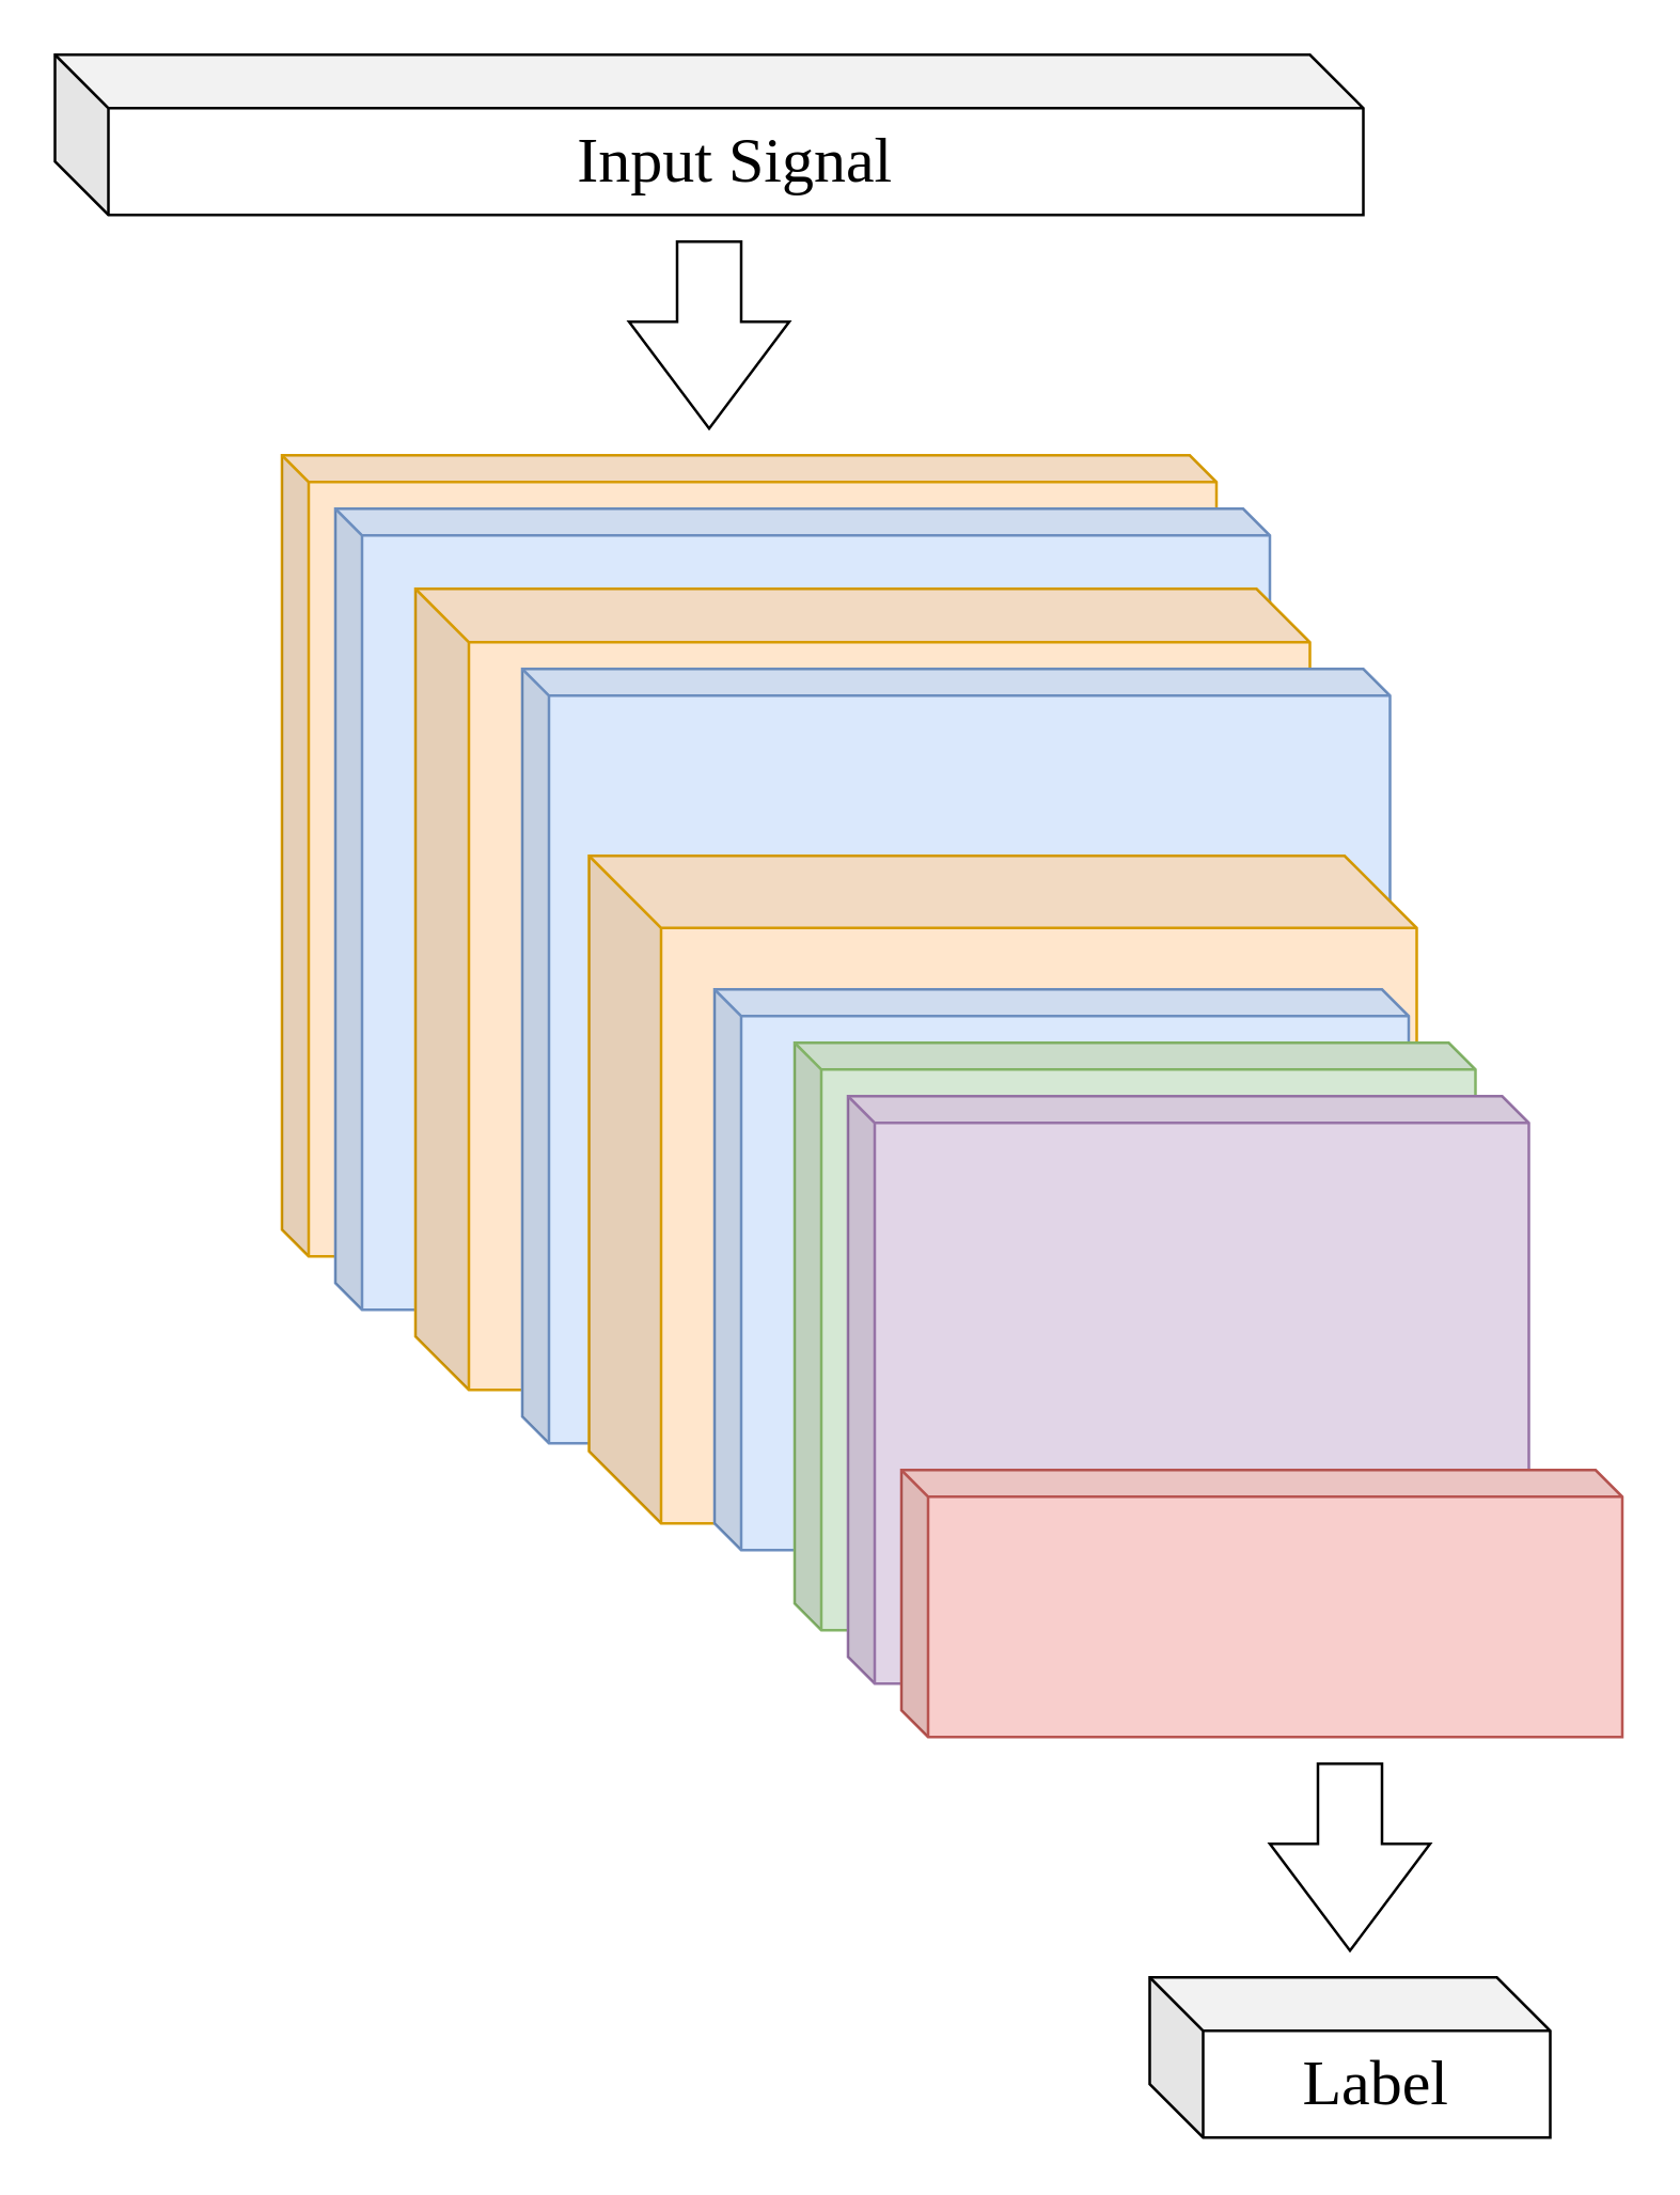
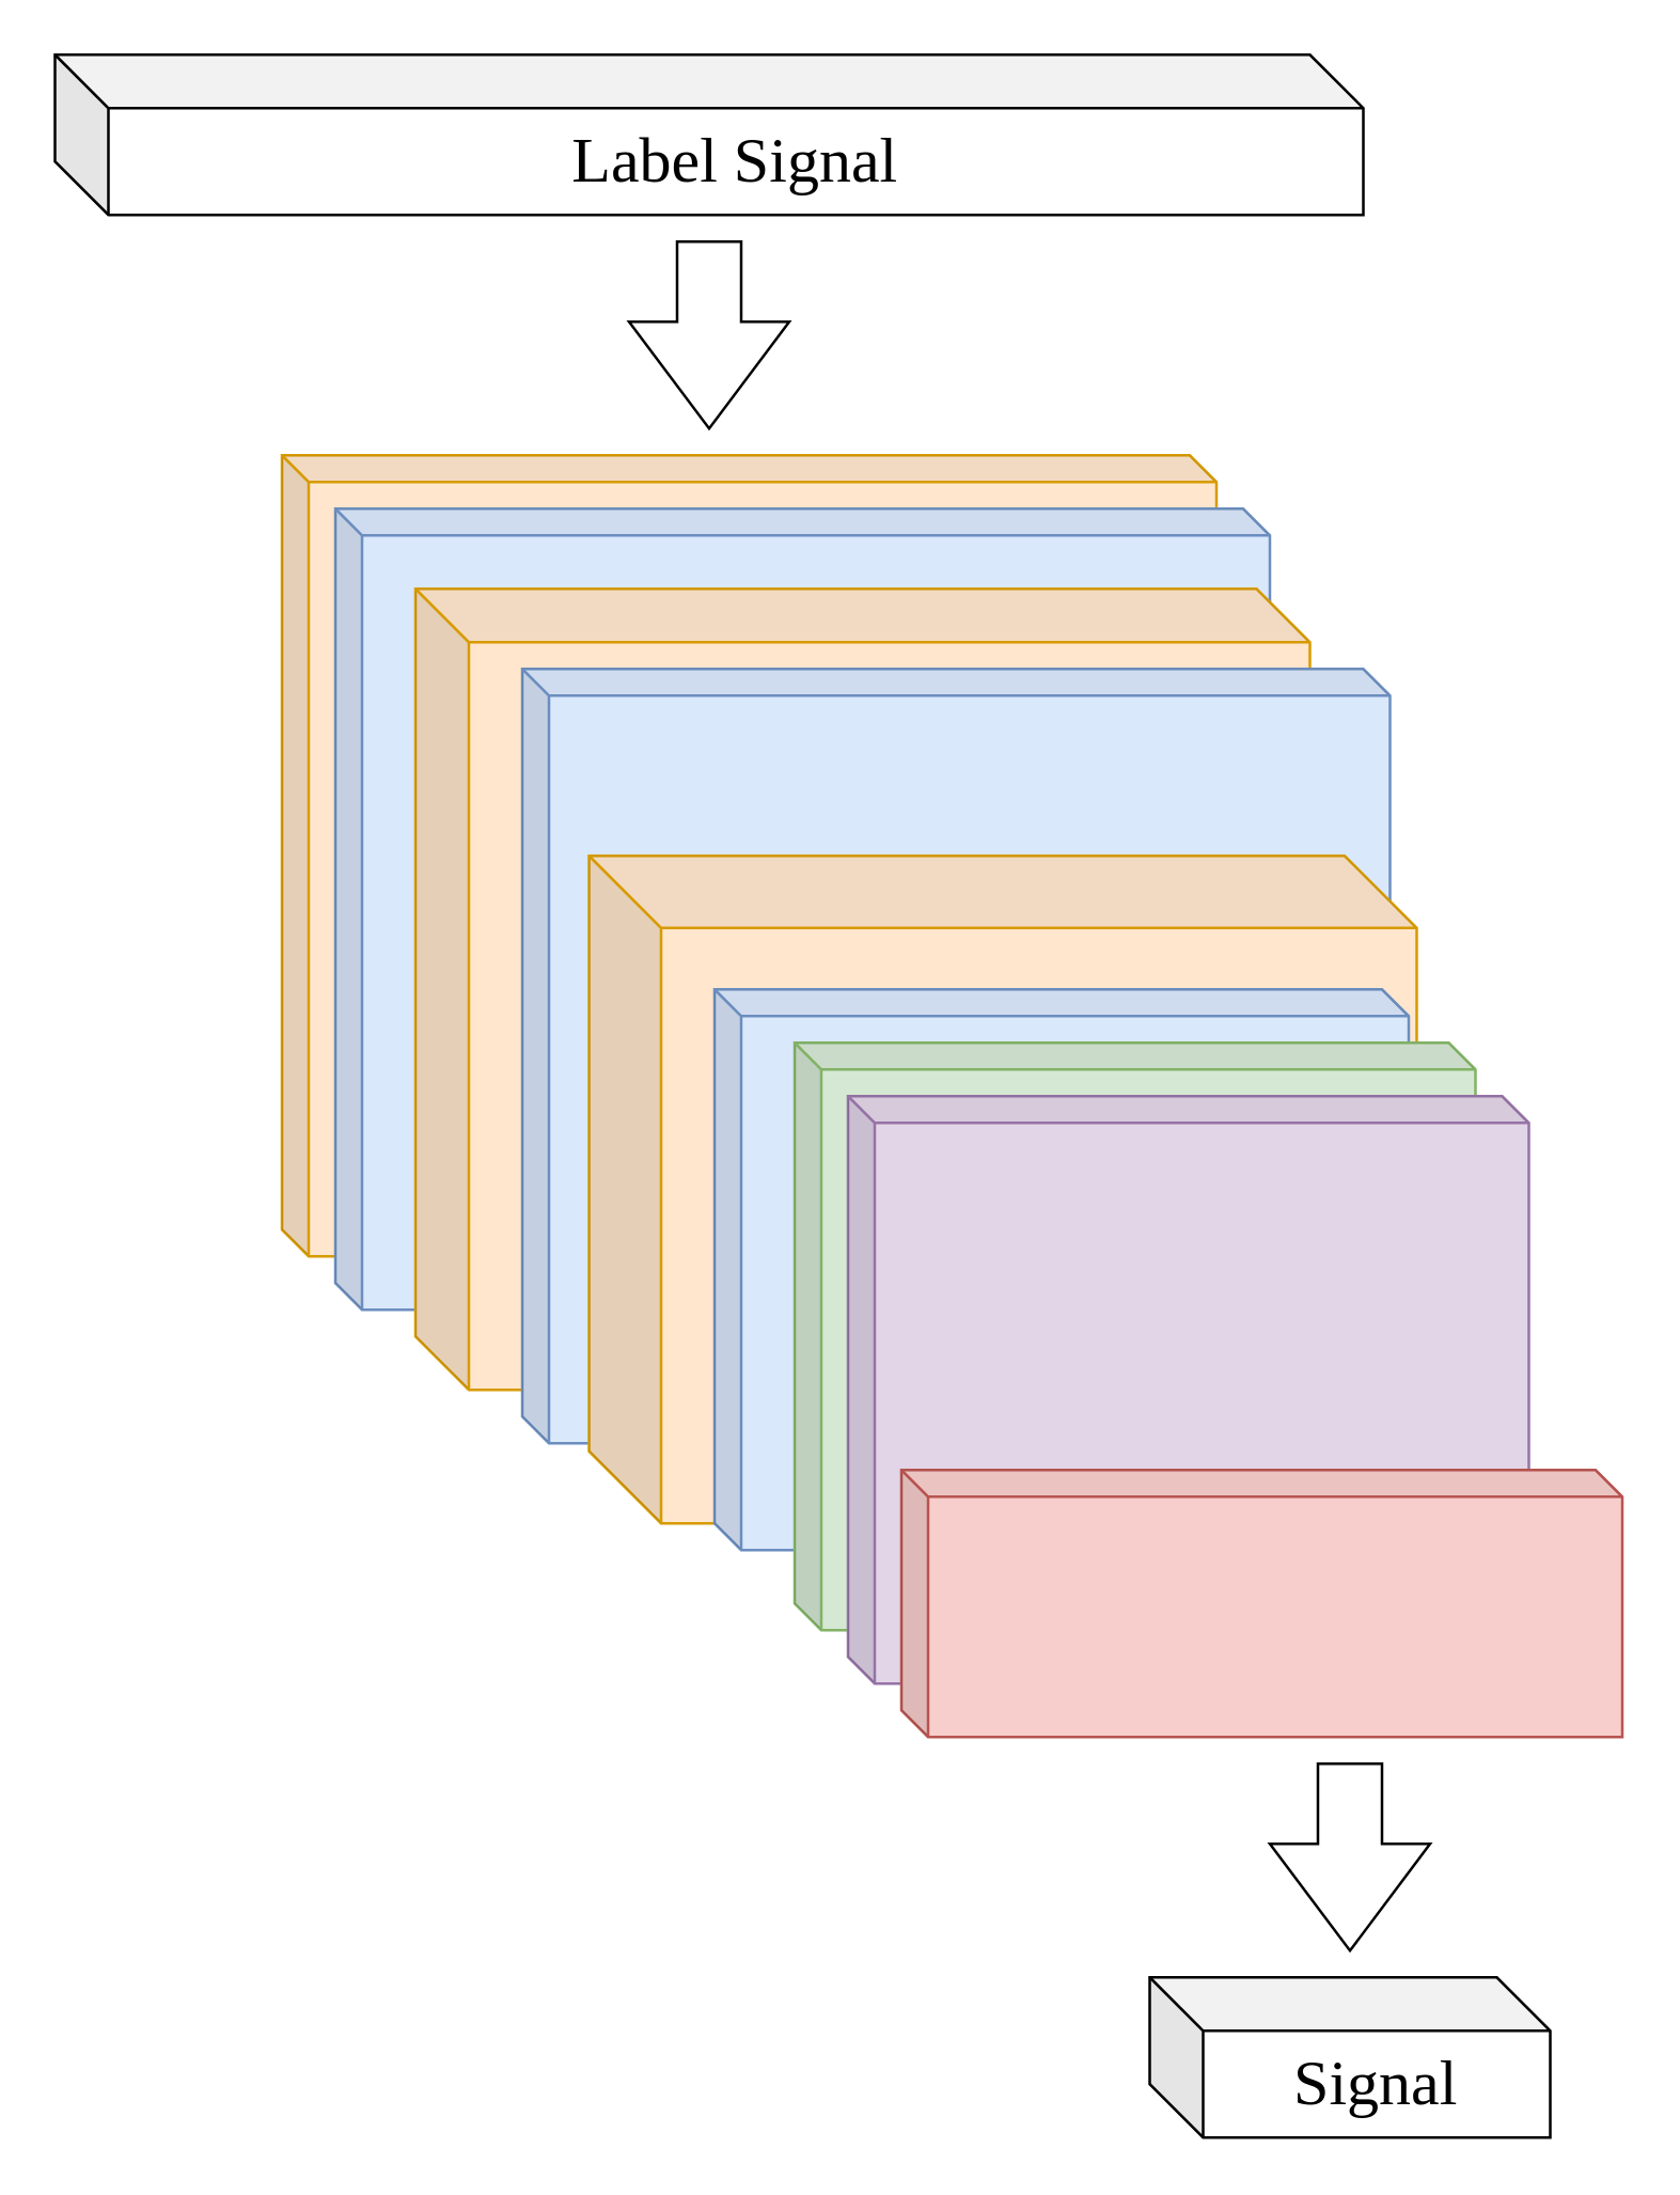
- <mxCell id="3" value="&lt;font style=&quot;font-size: 24px&quot; face=&quot;Lucida Console&quot;&gt;Input Signal&lt;/font&gt;" style="shape=cube;whiteSpace=wrap;html=1;boundedLbl=1;backgroundOutline=1;darkOpacity=0.05;darkOpacity2=0.1;fontColor=default;strokeColor=default;fillColor=default;size=20;" vertex="1" parent="1"><mxGeometry x="20" y="20" width="490" height="60" as="geometry" /></mxCell>
+ <mxCell id="3" value="&lt;font style=&quot;font-size: 24px&quot; face=&quot;Lucida Console&quot;&gt;Label Signal&lt;/font&gt;" style="shape=cube;whiteSpace=wrap;html=1;boundedLbl=1;backgroundOutline=1;darkOpacity=0.05;darkOpacity2=0.1;fontColor=default;strokeColor=default;fillColor=default;size=20;" vertex="1" parent="1"><mxGeometry x="20" y="20" width="490" height="60" as="geometry" /></mxCell>
- <mxCell id="11" value="&lt;font style=&quot;font-size: 24px&quot; face=&quot;Lucida Console&quot;&gt;Label&lt;br&gt;&lt;/font&gt;" style="shape=cube;whiteSpace=wrap;html=1;boundedLbl=1;backgroundOutline=1;darkOpacity=0.05;darkOpacity2=0.1;fontColor=default;strokeColor=default;fillColor=default;size=20;" vertex="1" parent="1"><mxGeometry x="430" y="740" width="150" height="60" as="geometry" /></mxCell>
+ <mxCell id="11" value="&lt;font style=&quot;font-size: 24px&quot; face=&quot;Lucida Console&quot;&gt;Signal&lt;br&gt;&lt;/font&gt;" style="shape=cube;whiteSpace=wrap;html=1;boundedLbl=1;backgroundOutline=1;darkOpacity=0.05;darkOpacity2=0.1;fontColor=default;strokeColor=default;fillColor=default;size=20;" vertex="1" parent="1"><mxGeometry x="430" y="740" width="150" height="60" as="geometry" /></mxCell>
